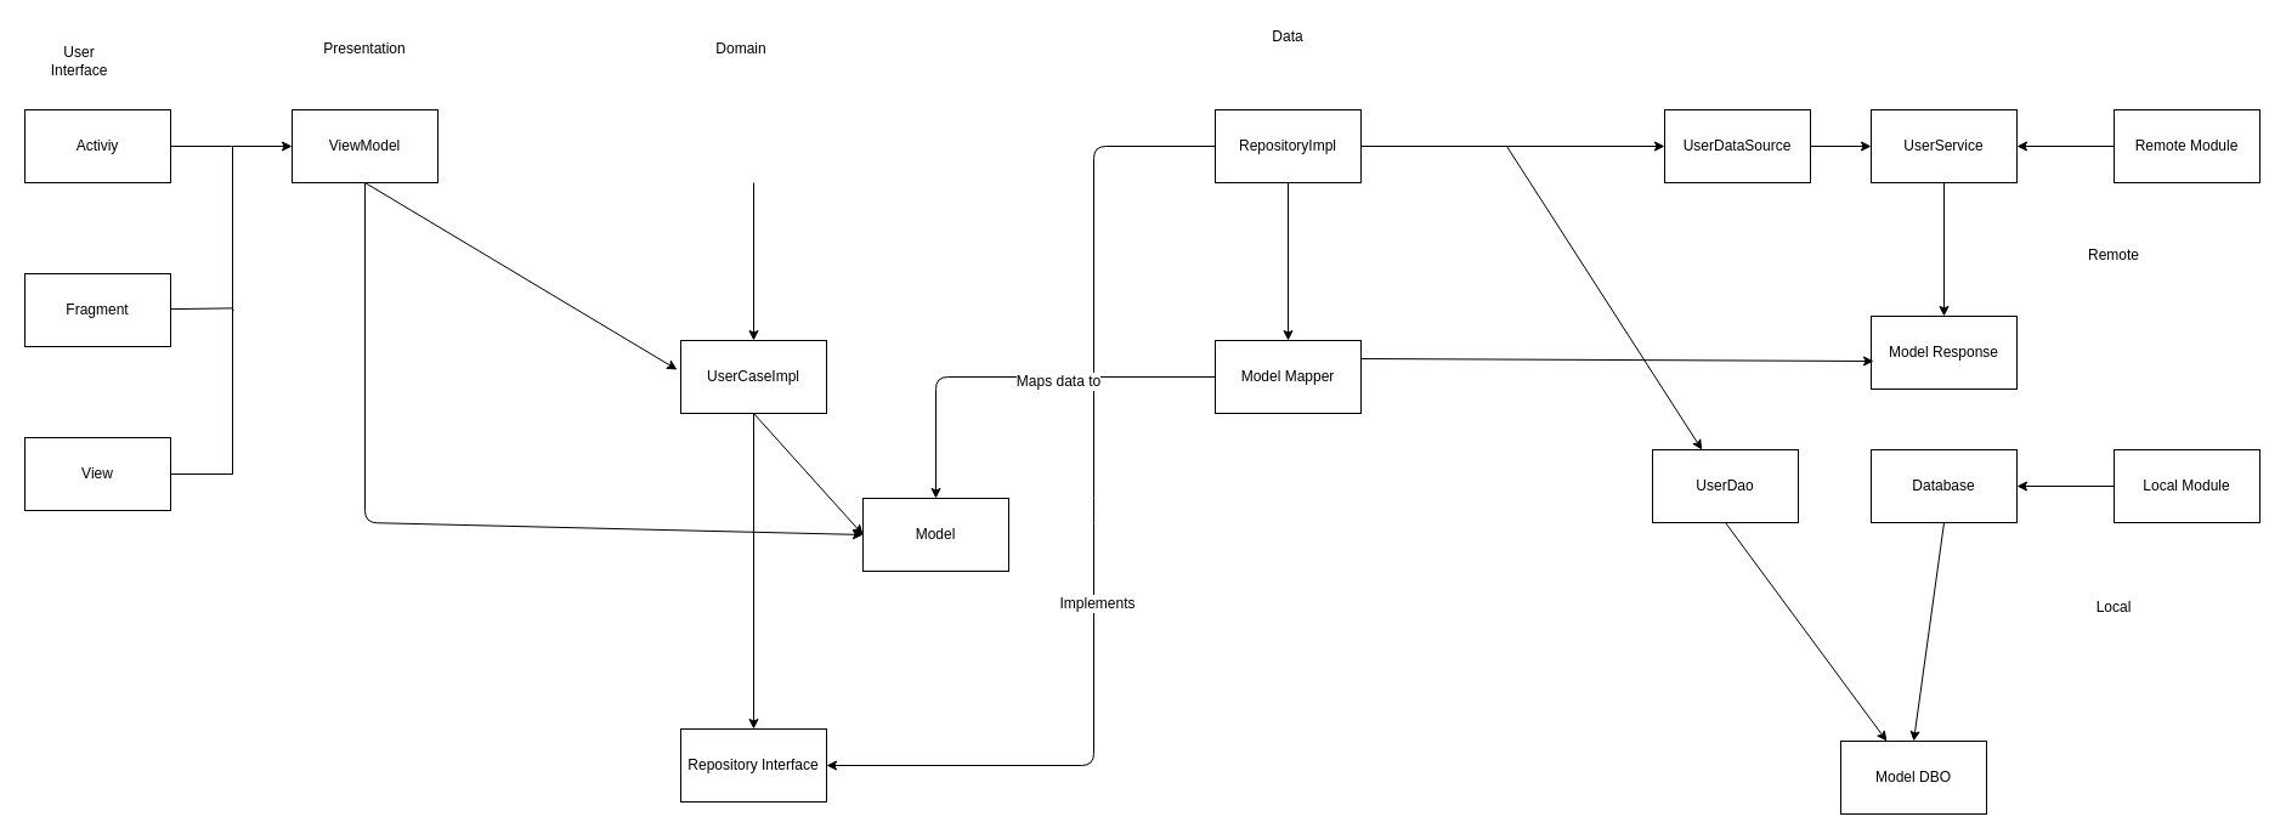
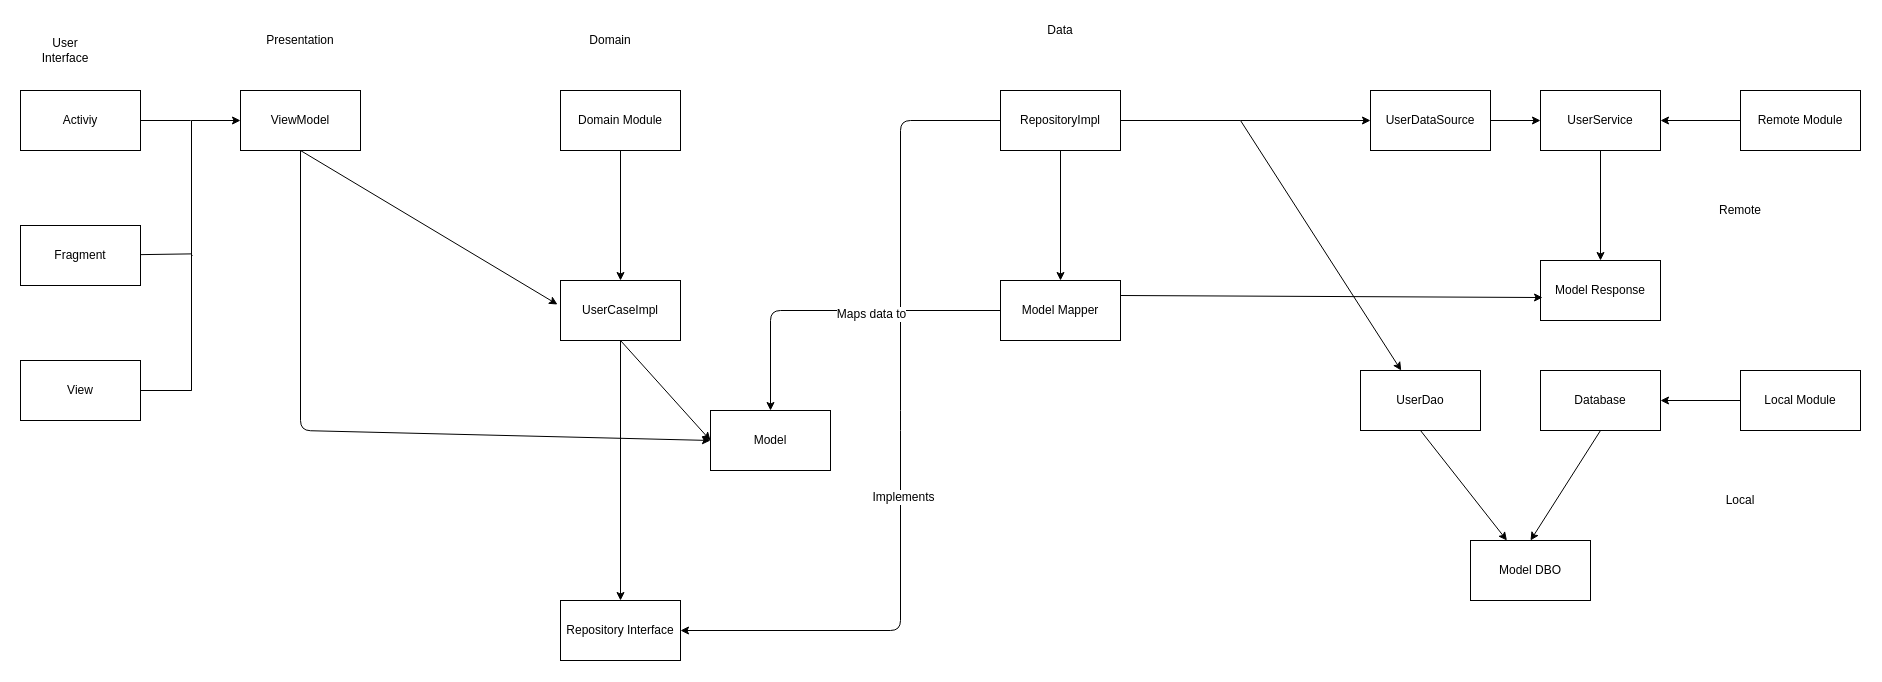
+ <mxCell id="29" value="Domain Module" style="rounded=0;whiteSpace=wrap;html=1;strokeWidth=1;" vertex="1" parent="28"><mxGeometry width="120" height="60" as="geometry" /></mxCell>
- <mxCell id="11" value="Model DBO" style="rounded=0;whiteSpace=wrap;html=1;" vertex="1" parent="1"><mxGeometry x="1515" y="610" width="120" height="60" as="geometry" /></mxCell>
+ <mxCell id="11" value="Model DBO" style="rounded=0;whiteSpace=wrap;html=1;" vertex="1" parent="1"><mxGeometry x="1470" y="540" width="120" height="60" as="geometry" /></mxCell>
